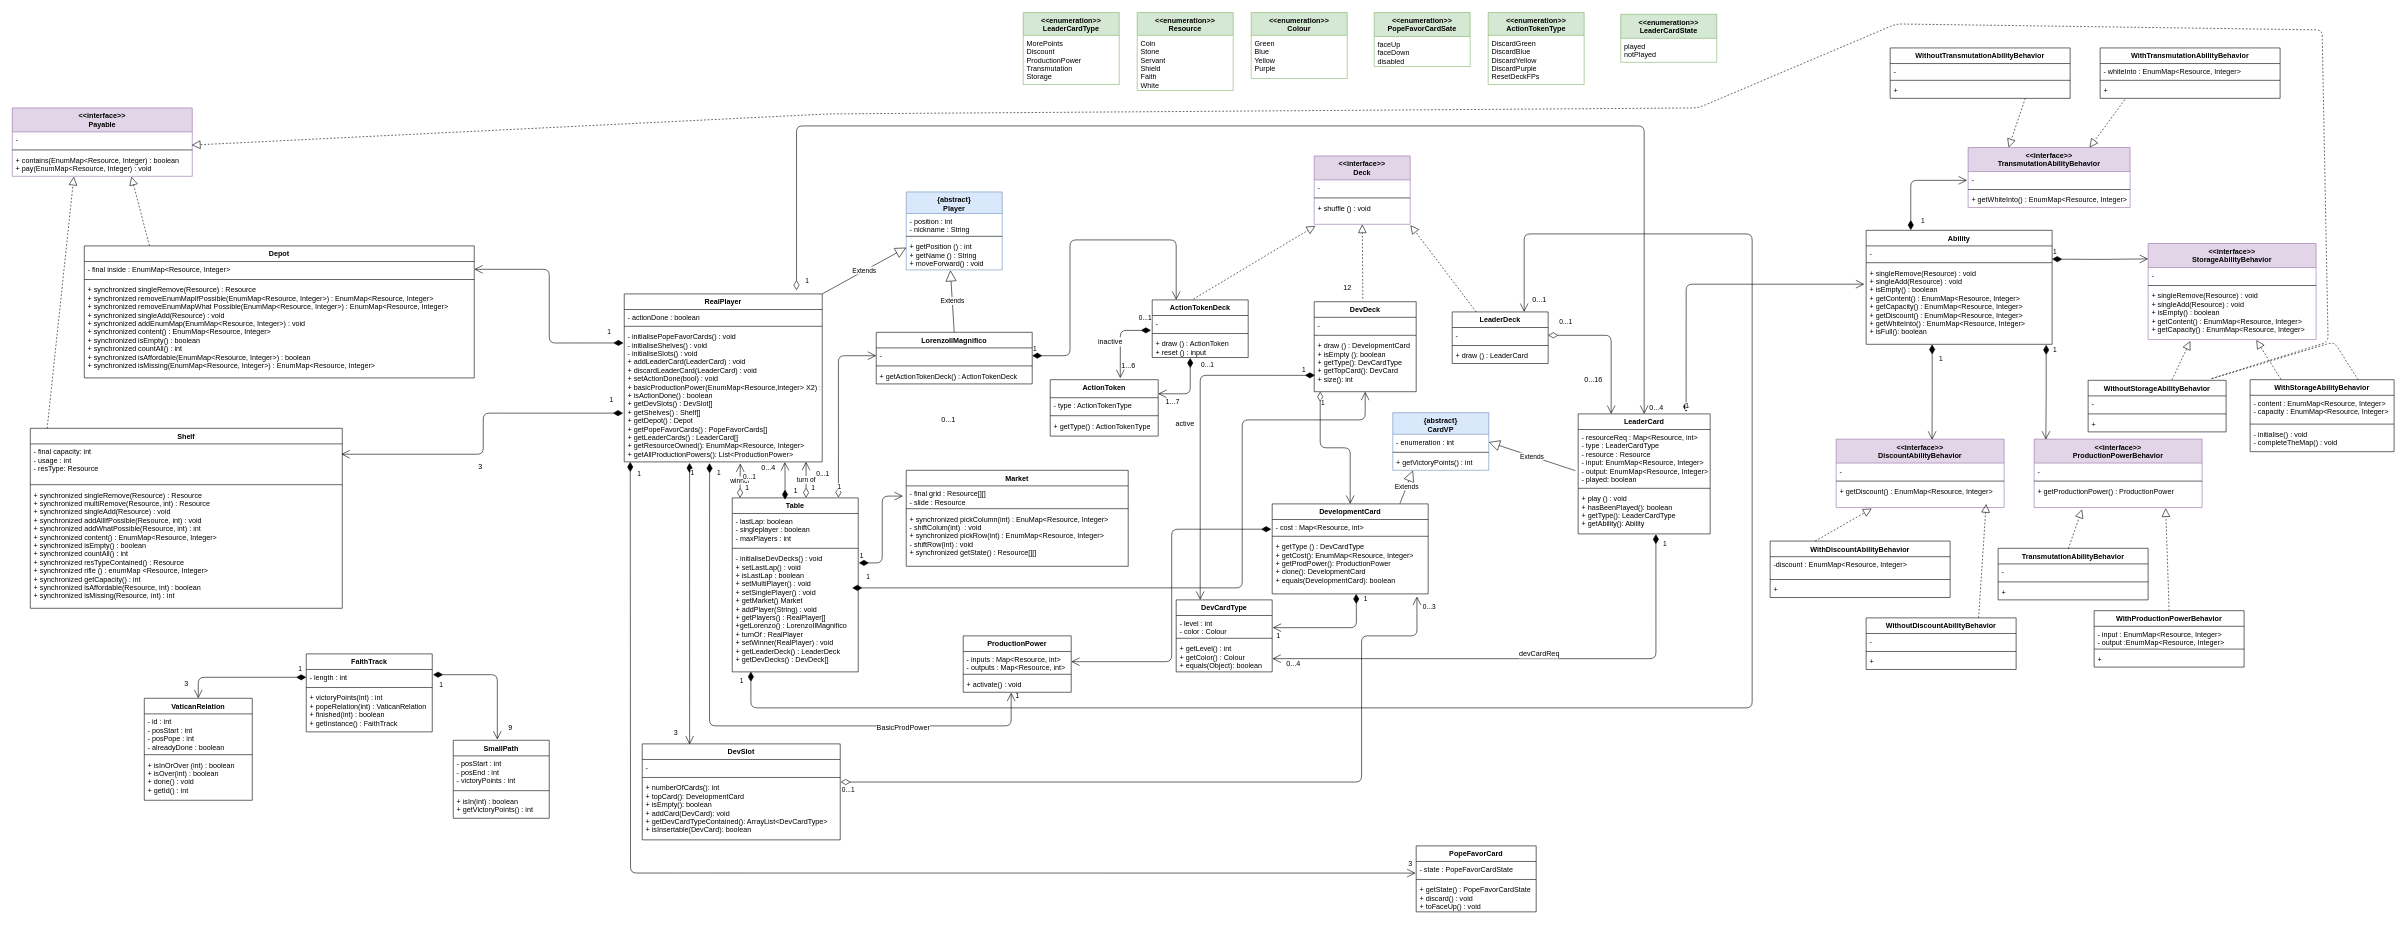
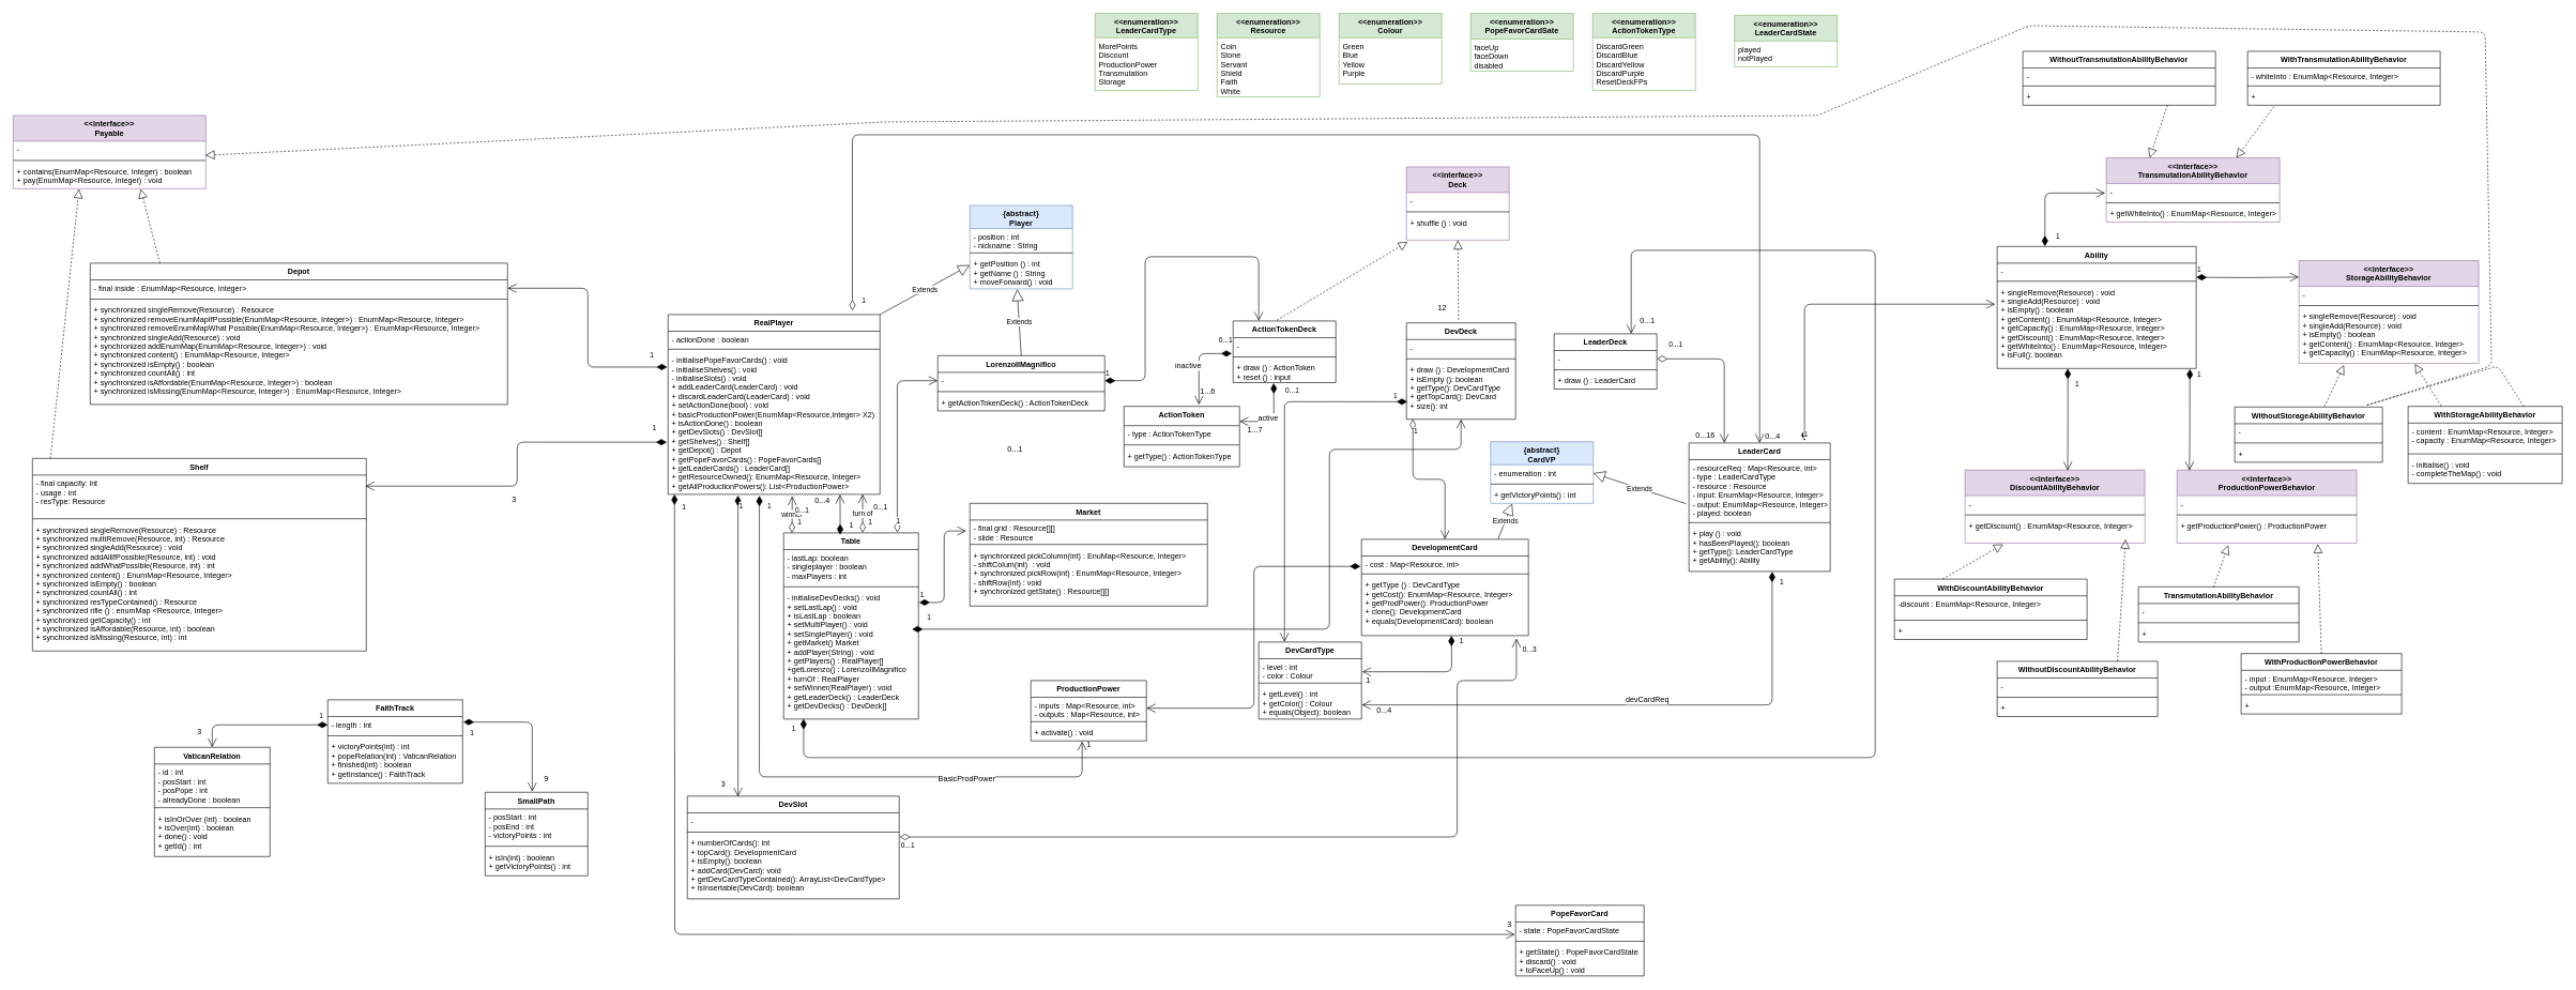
- <mxCell id="155" value="" style="endArrow=block;dashed=1;endFill=0;endSize=12;html=1;exitX=0.25;exitY=0;exitDx=0;exitDy=0;entryX=1.003;entryY=1.034;entryDx=0;entryDy=0;entryPerimeter=0;" parent="1" source="14" target="13" edge="1"><mxGeometry width="160" relative="1" as="geometry"><mxPoint x="2410" y="419" as="sourcePoint" /><mxPoint x="2613.44" y="296.968" as="targetPoint" /></mxGeometry></mxCell>
- <mxCell id="56" value="0...16" style="text;html=1;align=center;verticalAlign=middle;resizable=0;points=[];autosize=1;" parent="1" vertex="1"><mxGeometry x="2630" y="622" width="50" height="20" as="geometry" /></mxCell>
+ <mxCell id="56" value="0...16" style="text;html=1;align=center;verticalAlign=middle;resizable=0;points=[];autosize=1;" parent="1" vertex="1"><mxGeometry x="2630" y="667" width="50" height="20" as="geometry" /></mxCell>
- <mxCell id="34" value="active" style="text;align=center;verticalAlign=middle;resizable=0;points=[];autosize=1;labelBackgroundColor=#ffffff;labelBorderColor=none;rounded=1;shadow=0;arcSize=0;" parent="1" vertex="1"><mxGeometry x="1950" y="694" width="50" height="20" as="geometry" /></mxCell>
+ <mxCell id="34" value="active" style="text;align=center;verticalAlign=middle;resizable=0;points=[];autosize=1;labelBackgroundColor=#ffffff;labelBorderColor=none;rounded=1;shadow=0;arcSize=0;" parent="1" vertex="1"><mxGeometry x="1950" y="639" width="50" height="20" as="geometry" /></mxCell>
